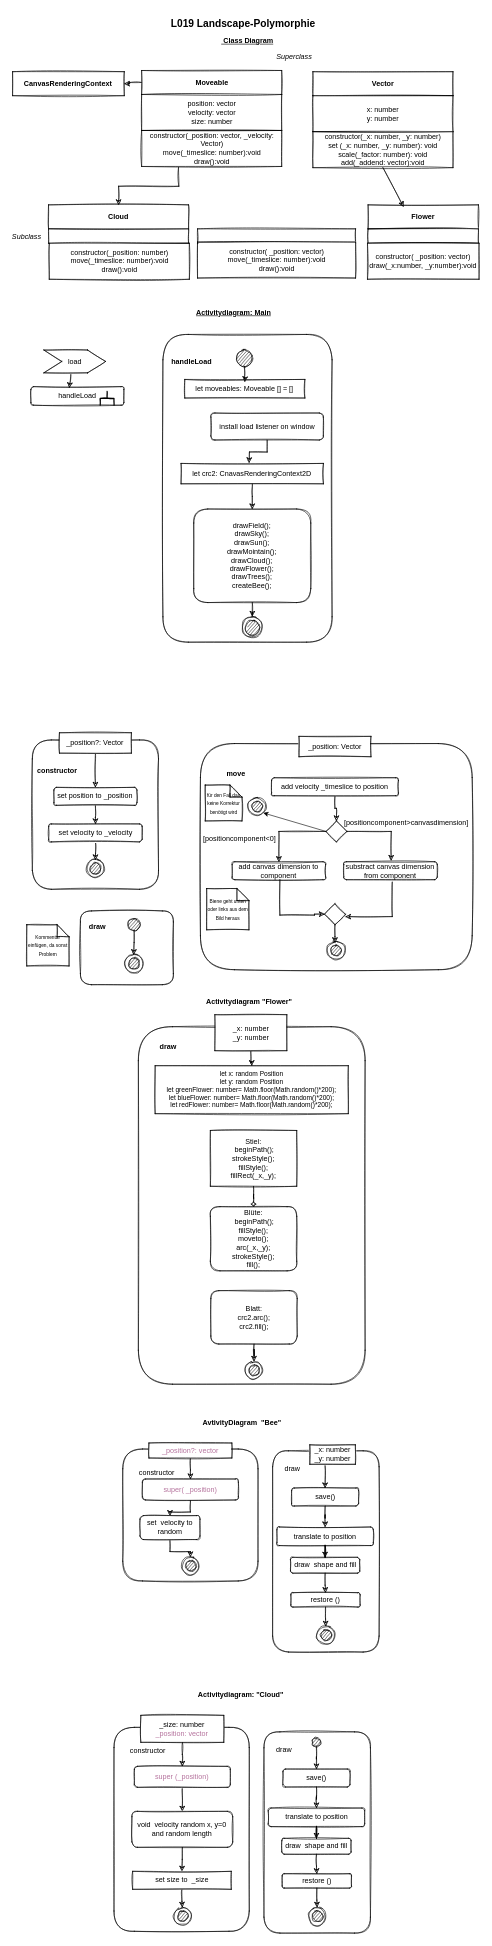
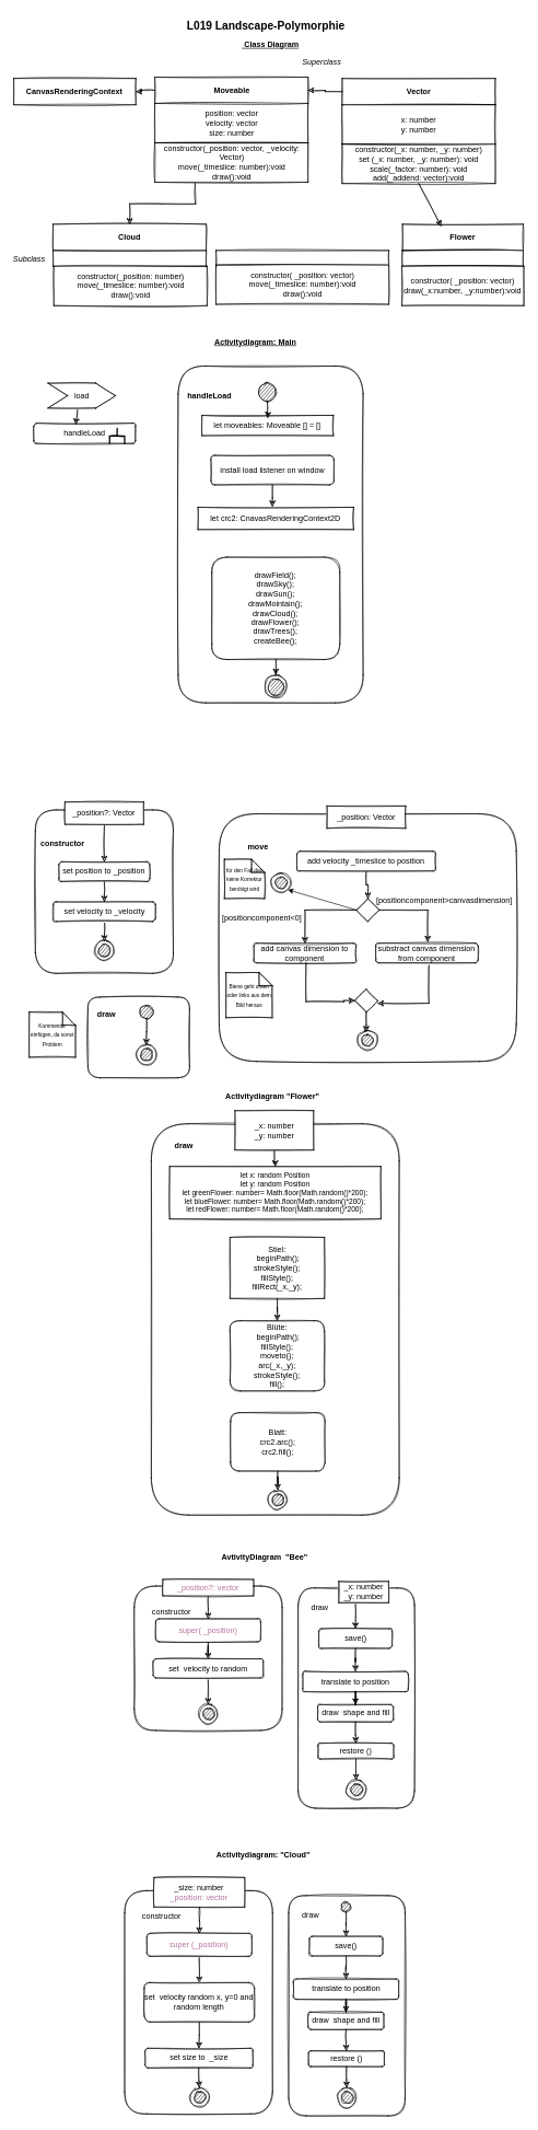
+ <mxCell id="64" style="edgeStyle=orthogonalEdgeStyle;rounded=0;sketch=1;orthogonalLoop=1;jettySize=auto;html=1;endArrow=none;endFill=0;startArrow=classic;startFill=1;" parent="1" source="65" target="10" edge="1"><mxGeometry relative="1" as="geometry" /></mxCell>
- <mxCell id="79" value="install load listener on window" style="rounded=1;whiteSpace=wrap;html=1;sketch=1;" parent="1" vertex="1"><mxGeometry x="350.96" y="682" width="187.5" height="45" as="geometry" /></mxCell>
+ <mxCell id="79" value="install load listener on window" style="rounded=1;whiteSpace=wrap;html=1;sketch=1;" parent="1" vertex="1"><mxGeometry x="320.96" y="687" width="187.5" height="45" as="geometry" /></mxCell>
- <mxCell id="80" style="edgeStyle=orthogonalEdgeStyle;rounded=0;sketch=1;orthogonalLoop=1;jettySize=auto;html=1;entryX=0.5;entryY=0;entryDx=0;entryDy=0;" parent="1" source="81" target="85" edge="1"><mxGeometry relative="1" as="geometry" /></mxCell>
- <mxCell id="56" value="" style="edgeStyle=orthogonalEdgeStyle;rounded=0;sketch=1;orthogonalLoop=1;jettySize=auto;html=1;fontSize=11;endArrow=diamond;" parent="1" source="57" target="150" edge="1"><mxGeometry relative="1" as="geometry" /></mxCell>
+ <mxCell id="56" value="" style="edgeStyle=orthogonalEdgeStyle;rounded=0;sketch=1;orthogonalLoop=1;jettySize=auto;html=1;fontSize=11;" parent="1" source="57" target="150" edge="1"><mxGeometry relative="1" as="geometry" /></mxCell>
- <mxCell id="48" value="set &amp;nbsp;velocity to random" style="rounded=1;whiteSpace=wrap;html=1;sketch=1;" parent="1" vertex="1"><mxGeometry x="232.8" y="2520" width="100" height="40" as="geometry" /></mxCell>
+ <mxCell id="48" value="set &amp;nbsp;velocity to random" style="rounded=1;whiteSpace=wrap;html=1;sketch=1;" parent="1" vertex="1"><mxGeometry x="232.8" y="2520" width="168" height="29" as="geometry" /></mxCell>
- <mxCell id="22" value="void &amp;nbsp;velocity random x, y=0 and random length" style="rounded=1;whiteSpace=wrap;html=1;sketch=1;" parent="1" vertex="1"><mxGeometry x="219.34" y="3013" width="168" height="60" as="geometry" /></mxCell>
+ <mxCell id="22" value="set &amp;nbsp;velocity random x, y=0 and random length" style="rounded=1;whiteSpace=wrap;html=1;sketch=1;" parent="1" vertex="1"><mxGeometry x="219.34" y="3013" width="168" height="60" as="geometry" /></mxCell>
- <mxCell id="24" value="set size to &amp;nbsp;_size" style="whiteSpace=wrap;html=1;sketch=1;rounded=0;" parent="1" vertex="1"><mxGeometry x="220.53" y="3113" width="164.43" height="30" as="geometry" /></mxCell>
+ <mxCell id="24" value="set size to &amp;nbsp;_size" style="rounded=1;whiteSpace=wrap;html=1;sketch=1;" parent="1" vertex="1"><mxGeometry x="220.53" y="3113" width="164.43" height="30" as="geometry" /></mxCell>
